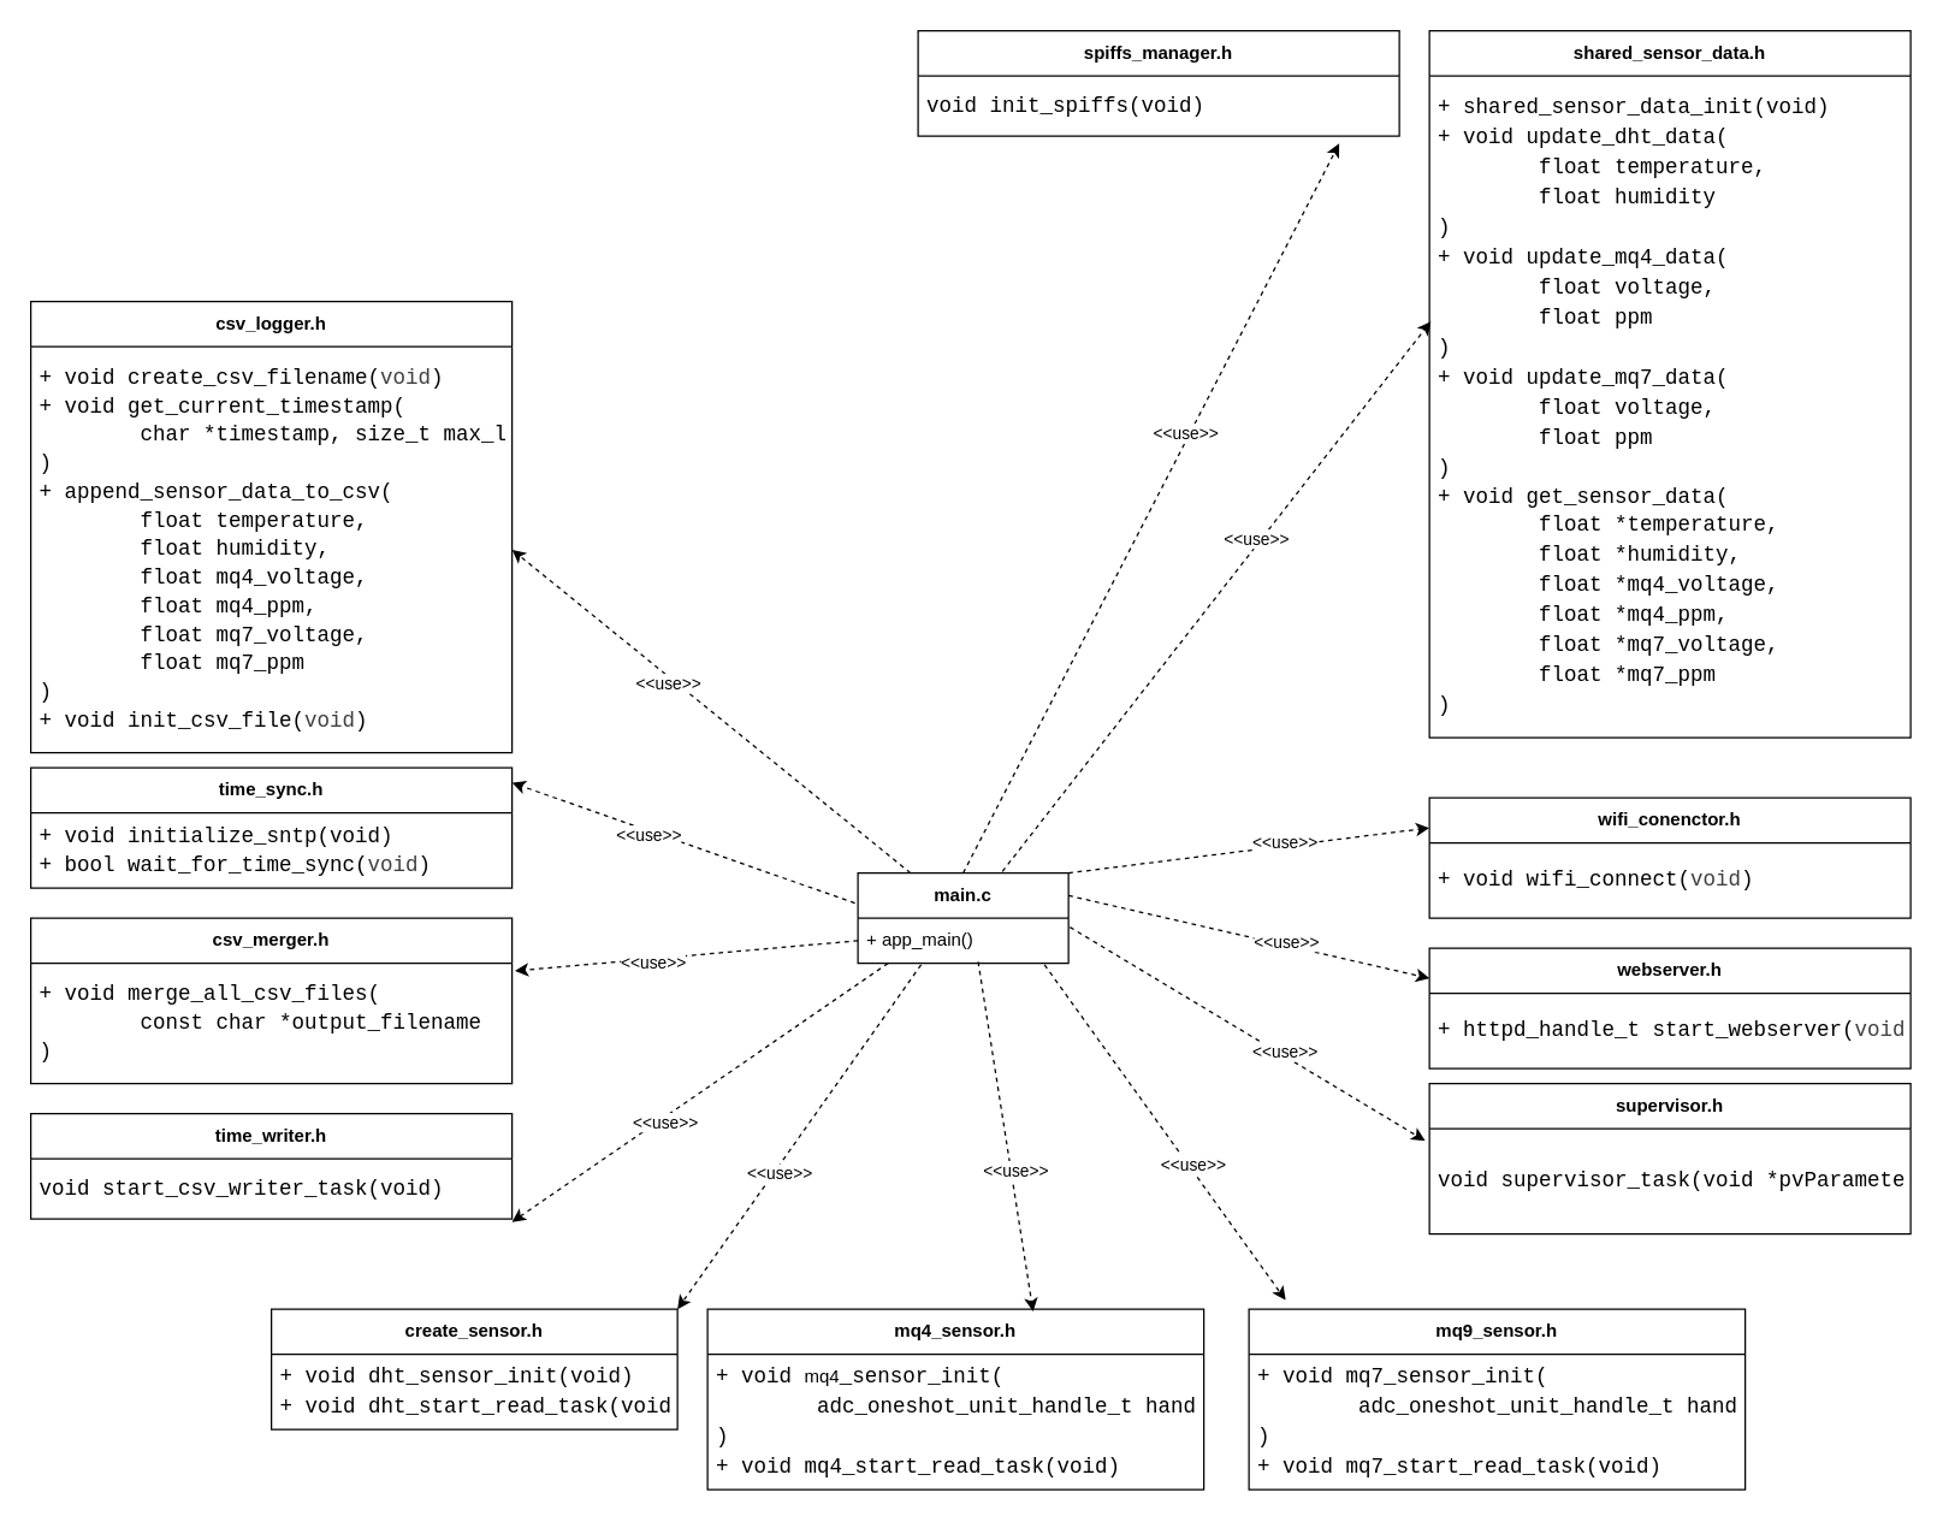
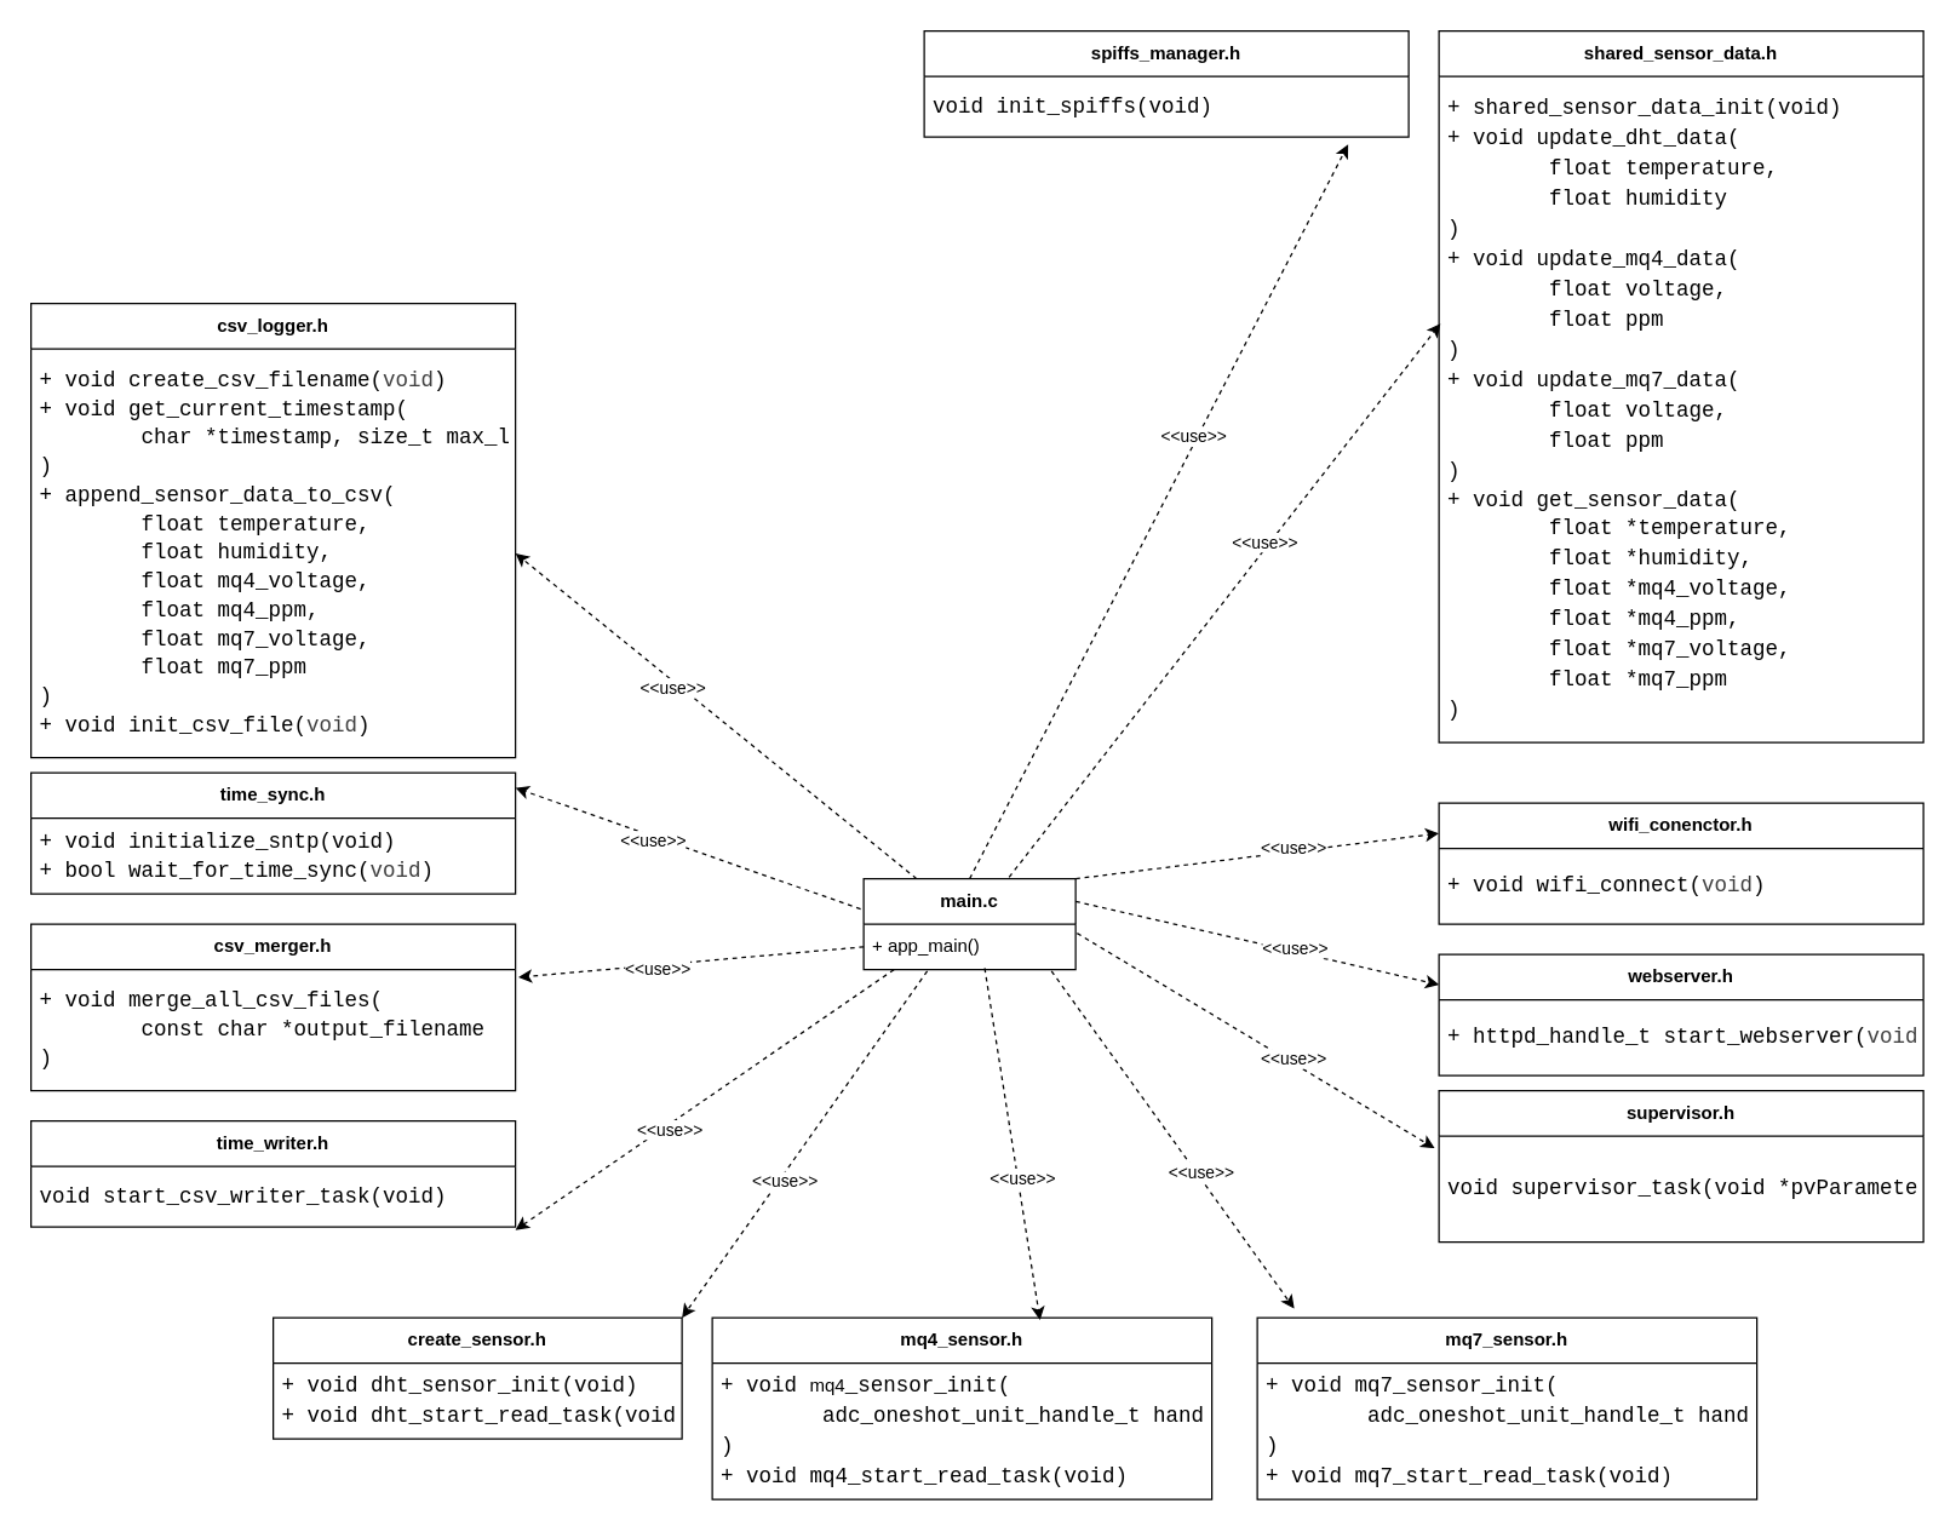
- <mxCell id="22" value="&lt;span style=&quot;color: rgb(0, 0, 0);&quot;&gt;&lt;b&gt;mq9_sensor.h&lt;/b&gt;&lt;/span&gt;" style="swimlane;fontStyle=0;childLayout=stackLayout;horizontal=1;startSize=30;horizontalStack=0;resizeParent=1;resizeParentMax=0;resizeLast=0;collapsible=1;marginBottom=0;whiteSpace=wrap;html=1;" parent="1" vertex="1"><mxGeometry x="830" y="870" width="330" height="120" as="geometry" /></mxCell>
+ <mxCell id="22" value="&lt;span style=&quot;color: rgb(0, 0, 0);&quot;&gt;&lt;b&gt;mq7_sensor.h&lt;/b&gt;&lt;/span&gt;" style="swimlane;fontStyle=0;childLayout=stackLayout;horizontal=1;startSize=30;horizontalStack=0;resizeParent=1;resizeParentMax=0;resizeLast=0;collapsible=1;marginBottom=0;whiteSpace=wrap;html=1;" parent="1" vertex="1"><mxGeometry x="830" y="870" width="330" height="120" as="geometry" /></mxCell>
